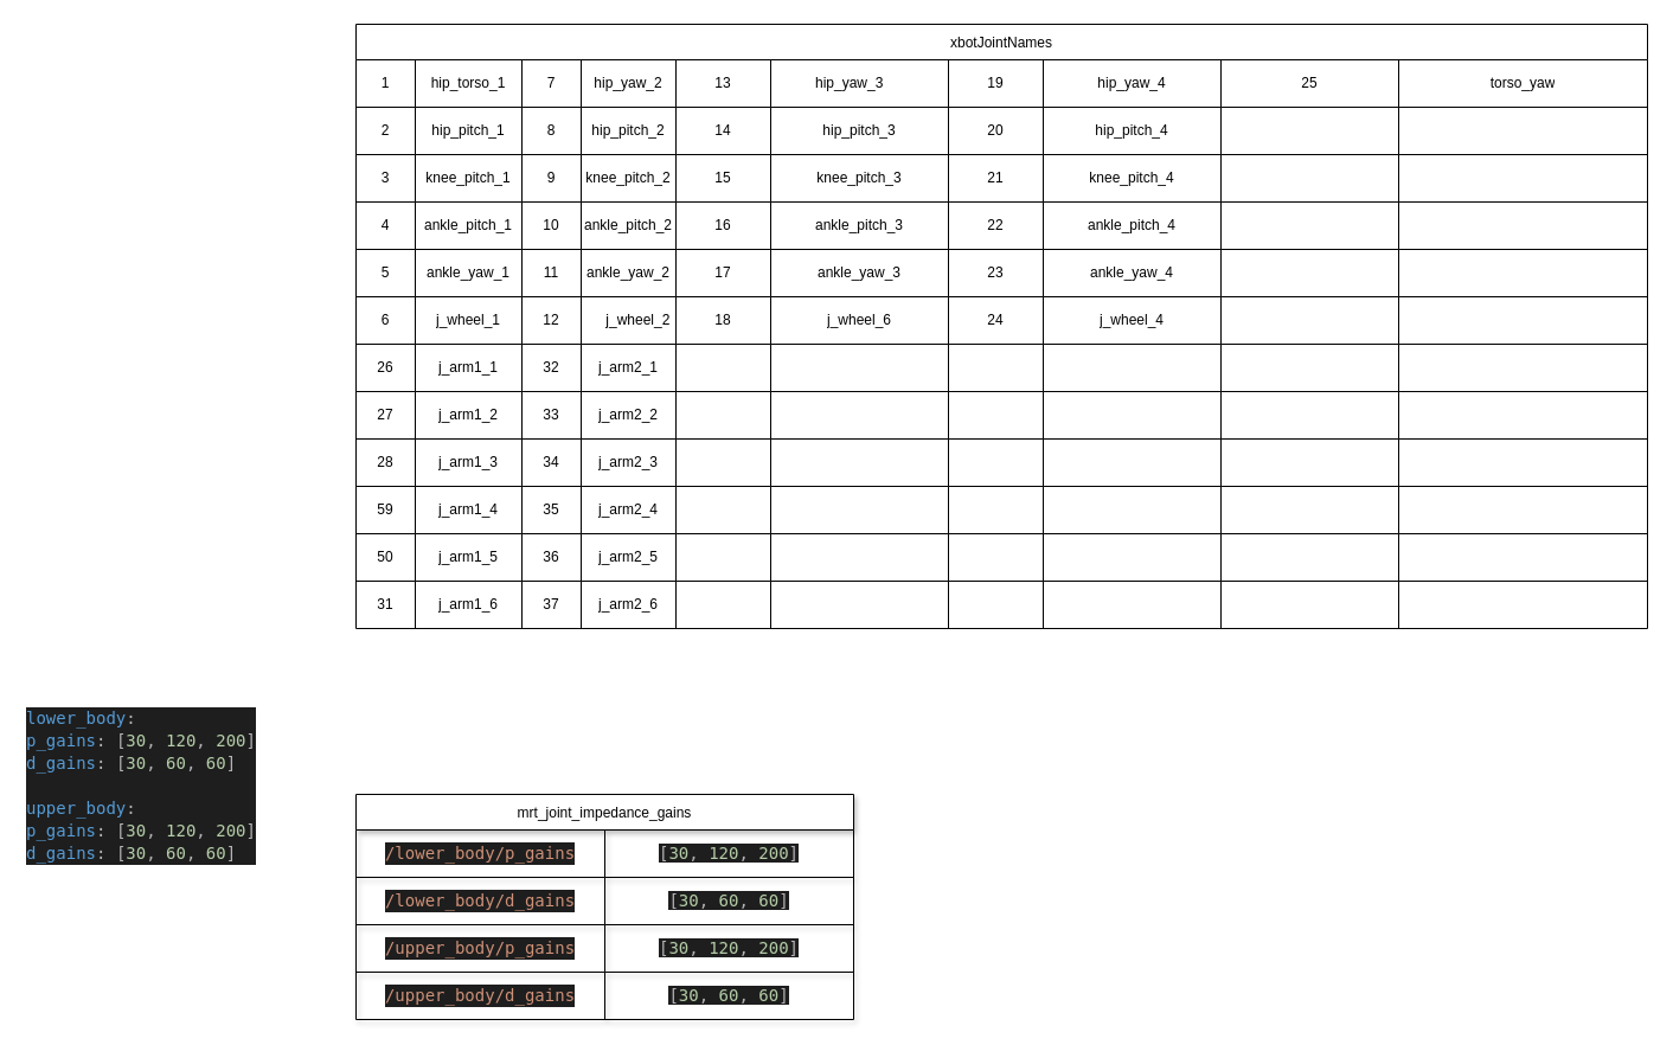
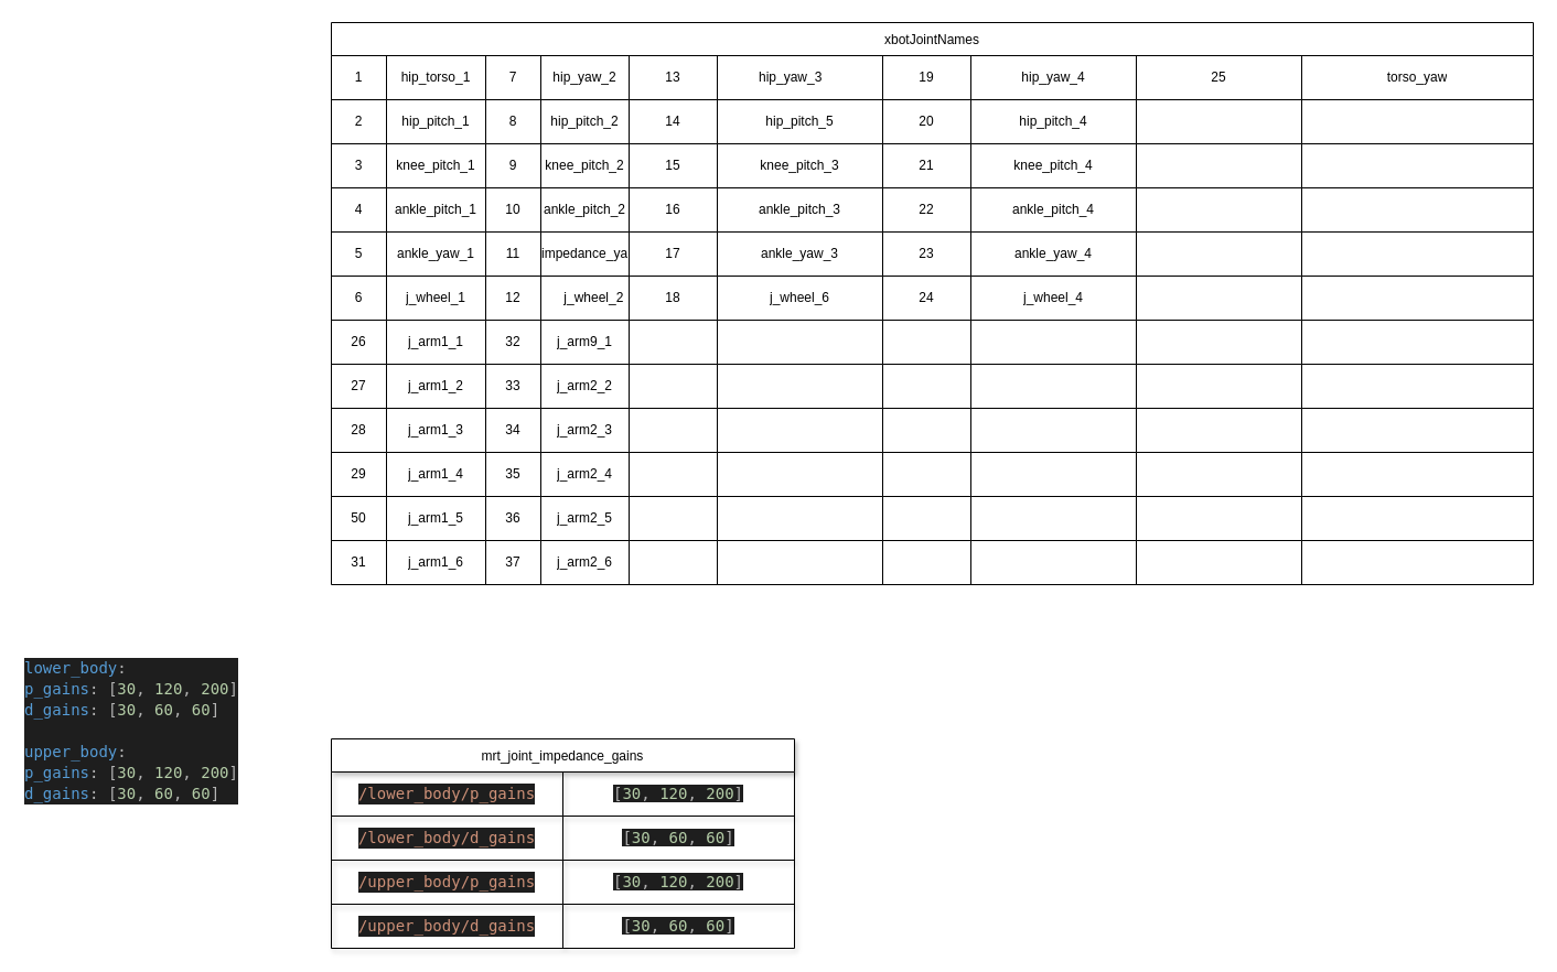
- <mxCell id="20" value="hip_pitch_3" style="shape=partialRectangle;html=1;whiteSpace=wrap;connectable=0;overflow=hidden;fillColor=none;top=0;left=0;bottom=0;right=0;pointerEvents=1;" vertex="1" parent="14"><mxGeometry x="350" width="150" height="40" as="geometry"><mxRectangle width="150" height="40" as="alternateBounds" /></mxGeometry></mxCell>
+ <mxCell id="20" value="hip_pitch_5" style="shape=partialRectangle;html=1;whiteSpace=wrap;connectable=0;overflow=hidden;fillColor=none;top=0;left=0;bottom=0;right=0;pointerEvents=1;" vertex="1" parent="14"><mxGeometry x="350" width="150" height="40" as="geometry"><mxRectangle width="150" height="40" as="alternateBounds" /></mxGeometry></mxCell>
- <mxCell id="51" value="ankle_yaw_2" style="shape=partialRectangle;html=1;whiteSpace=wrap;connectable=0;overflow=hidden;fillColor=none;top=0;left=0;bottom=0;right=0;pointerEvents=1;" vertex="1" parent="47"><mxGeometry x="190" width="80" height="40" as="geometry"><mxRectangle width="80" height="40" as="alternateBounds" /></mxGeometry></mxCell>
+ <mxCell id="51" value="impedance_yaw_2" style="shape=partialRectangle;html=1;whiteSpace=wrap;connectable=0;overflow=hidden;fillColor=none;top=0;left=0;bottom=0;right=0;pointerEvents=1;" vertex="1" parent="47"><mxGeometry x="190" width="80" height="40" as="geometry"><mxRectangle width="80" height="40" as="alternateBounds" /></mxGeometry></mxCell>
- <mxCell id="73" value="j_arm2_1" style="shape=partialRectangle;html=1;whiteSpace=wrap;connectable=0;overflow=hidden;fillColor=none;top=0;left=0;bottom=0;right=0;pointerEvents=1;" vertex="1" parent="69"><mxGeometry x="190" width="80" height="40" as="geometry"><mxRectangle width="80" height="40" as="alternateBounds" /></mxGeometry></mxCell>
+ <mxCell id="73" value="j_arm9_1" style="shape=partialRectangle;html=1;whiteSpace=wrap;connectable=0;overflow=hidden;fillColor=none;top=0;left=0;bottom=0;right=0;pointerEvents=1;" vertex="1" parent="69"><mxGeometry x="190" width="80" height="40" as="geometry"><mxRectangle width="80" height="40" as="alternateBounds" /></mxGeometry></mxCell>
- <mxCell id="103" value="59" style="shape=partialRectangle;html=1;whiteSpace=wrap;connectable=0;overflow=hidden;fillColor=none;top=0;left=0;bottom=0;right=0;pointerEvents=1;" vertex="1" parent="102"><mxGeometry width="50" height="40" as="geometry"><mxRectangle width="50" height="40" as="alternateBounds" /></mxGeometry></mxCell>
+ <mxCell id="103" value="29" style="shape=partialRectangle;html=1;whiteSpace=wrap;connectable=0;overflow=hidden;fillColor=none;top=0;left=0;bottom=0;right=0;pointerEvents=1;" vertex="1" parent="102"><mxGeometry width="50" height="40" as="geometry"><mxRectangle width="50" height="40" as="alternateBounds" /></mxGeometry></mxCell>
